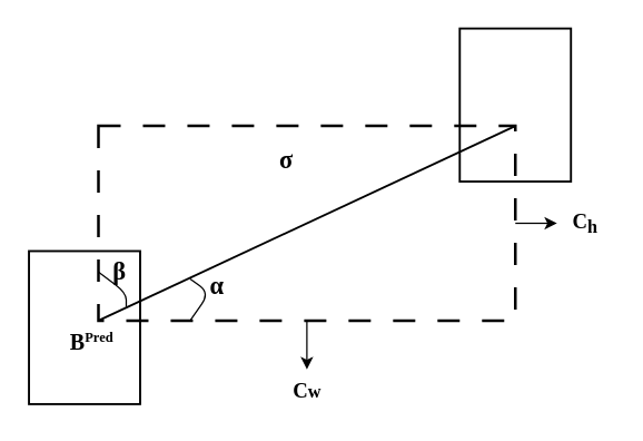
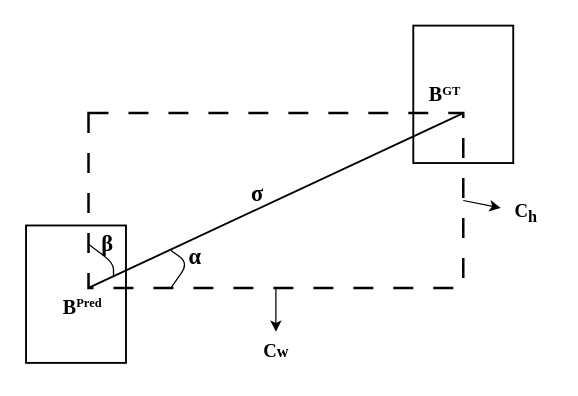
+ <mxCell id="12" value="&lt;font style=&quot;&quot;&gt;&lt;font style=&quot;font-size: 16px;&quot;&gt;B&lt;/font&gt;&lt;sup style=&quot;&quot;&gt;&lt;font style=&quot;font-size: 10px;&quot;&gt;GT&lt;/font&gt;&lt;/sup&gt;&lt;/font&gt;" style="text;html=1;align=center;verticalAlign=middle;resizable=0;points=[];autosize=1;strokeColor=none;fillColor=none;fontFamily=Times New Roman;spacing=2;fontSize=13;fontStyle=1" vertex="1" parent="1"><mxGeometry x="330" y="60" width="50" height="30" as="geometry" /></mxCell>
- <mxCell id="11" value="σ" style="text;html=1;align=center;verticalAlign=middle;resizable=0;points=[];autosize=1;strokeColor=none;fillColor=none;fontFamily=Times New Roman;spacing=2;fontSize=18;fontStyle=1" vertex="1" parent="1"><mxGeometry x="190" y="95" width="30" height="40" as="geometry" /></mxCell>
+ <mxCell id="11" value="σ" style="text;html=1;align=center;verticalAlign=middle;resizable=0;points=[];autosize=1;strokeColor=none;fillColor=none;fontFamily=Times New Roman;spacing=2;fontSize=18;fontStyle=1" vertex="1" parent="1"><mxGeometry x="190" y="135" width="30" height="40" as="geometry" /></mxCell>
- <mxCell id="13" value="&lt;font style=&quot;&quot;&gt;&lt;font style=&quot;font-size: 15px;&quot;&gt;C&lt;/font&gt;&lt;sub style=&quot;font-size: 13px;&quot;&gt;h&lt;/sub&gt;&lt;/font&gt;" style="text;html=1;align=center;verticalAlign=middle;resizable=0;points=[];autosize=1;strokeColor=none;fillColor=none;fontSize=13;fontFamily=Times New Roman;fontStyle=1" vertex="1" parent="1"><mxGeometry x="400" y="145" width="40" height="30" as="geometry" /></mxCell>
+ <mxCell id="13" value="&lt;font style=&quot;&quot;&gt;&lt;font style=&quot;font-size: 15px;&quot;&gt;C&lt;/font&gt;&lt;sub style=&quot;font-size: 13px;&quot;&gt;h&lt;/sub&gt;&lt;/font&gt;" style="text;html=1;align=center;verticalAlign=middle;resizable=0;points=[];autosize=1;strokeColor=none;fillColor=none;fontSize=13;fontFamily=Times New Roman;fontStyle=1" vertex="1" parent="1"><mxGeometry x="400" y="155" width="40" height="30" as="geometry" /></mxCell>
